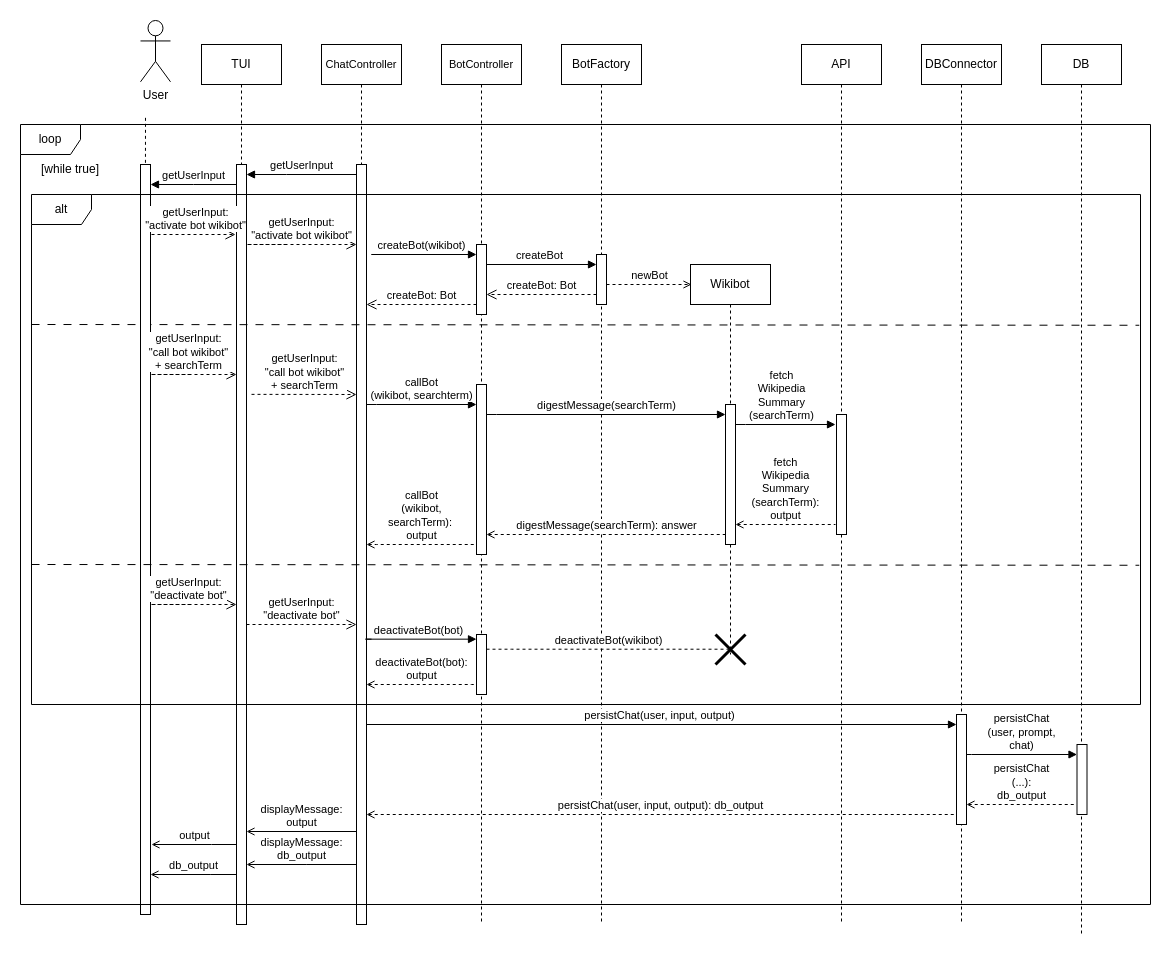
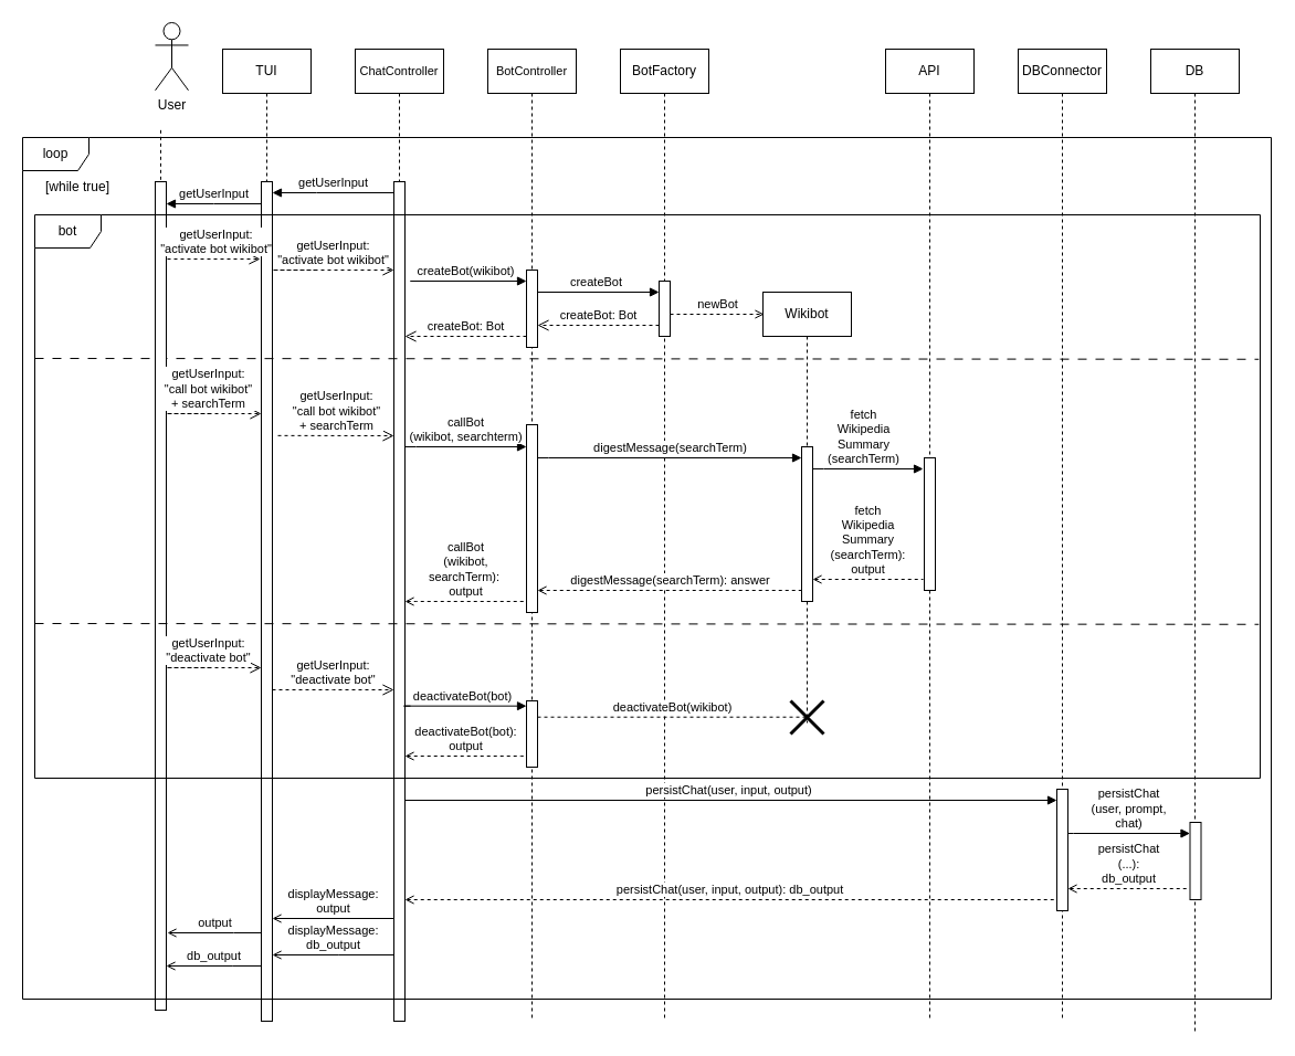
- <mxCell id="27" value="alt" style="shape=umlFrame;whiteSpace=wrap;html=1;pointerEvents=0;" vertex="1" parent="1"><mxGeometry x="31" y="194" width="1109" height="510" as="geometry" /></mxCell>
+ <mxCell id="27" value="bot" style="shape=umlFrame;whiteSpace=wrap;html=1;pointerEvents=0;" vertex="1" parent="1"><mxGeometry x="31" y="194" width="1109" height="510" as="geometry" /></mxCell>
